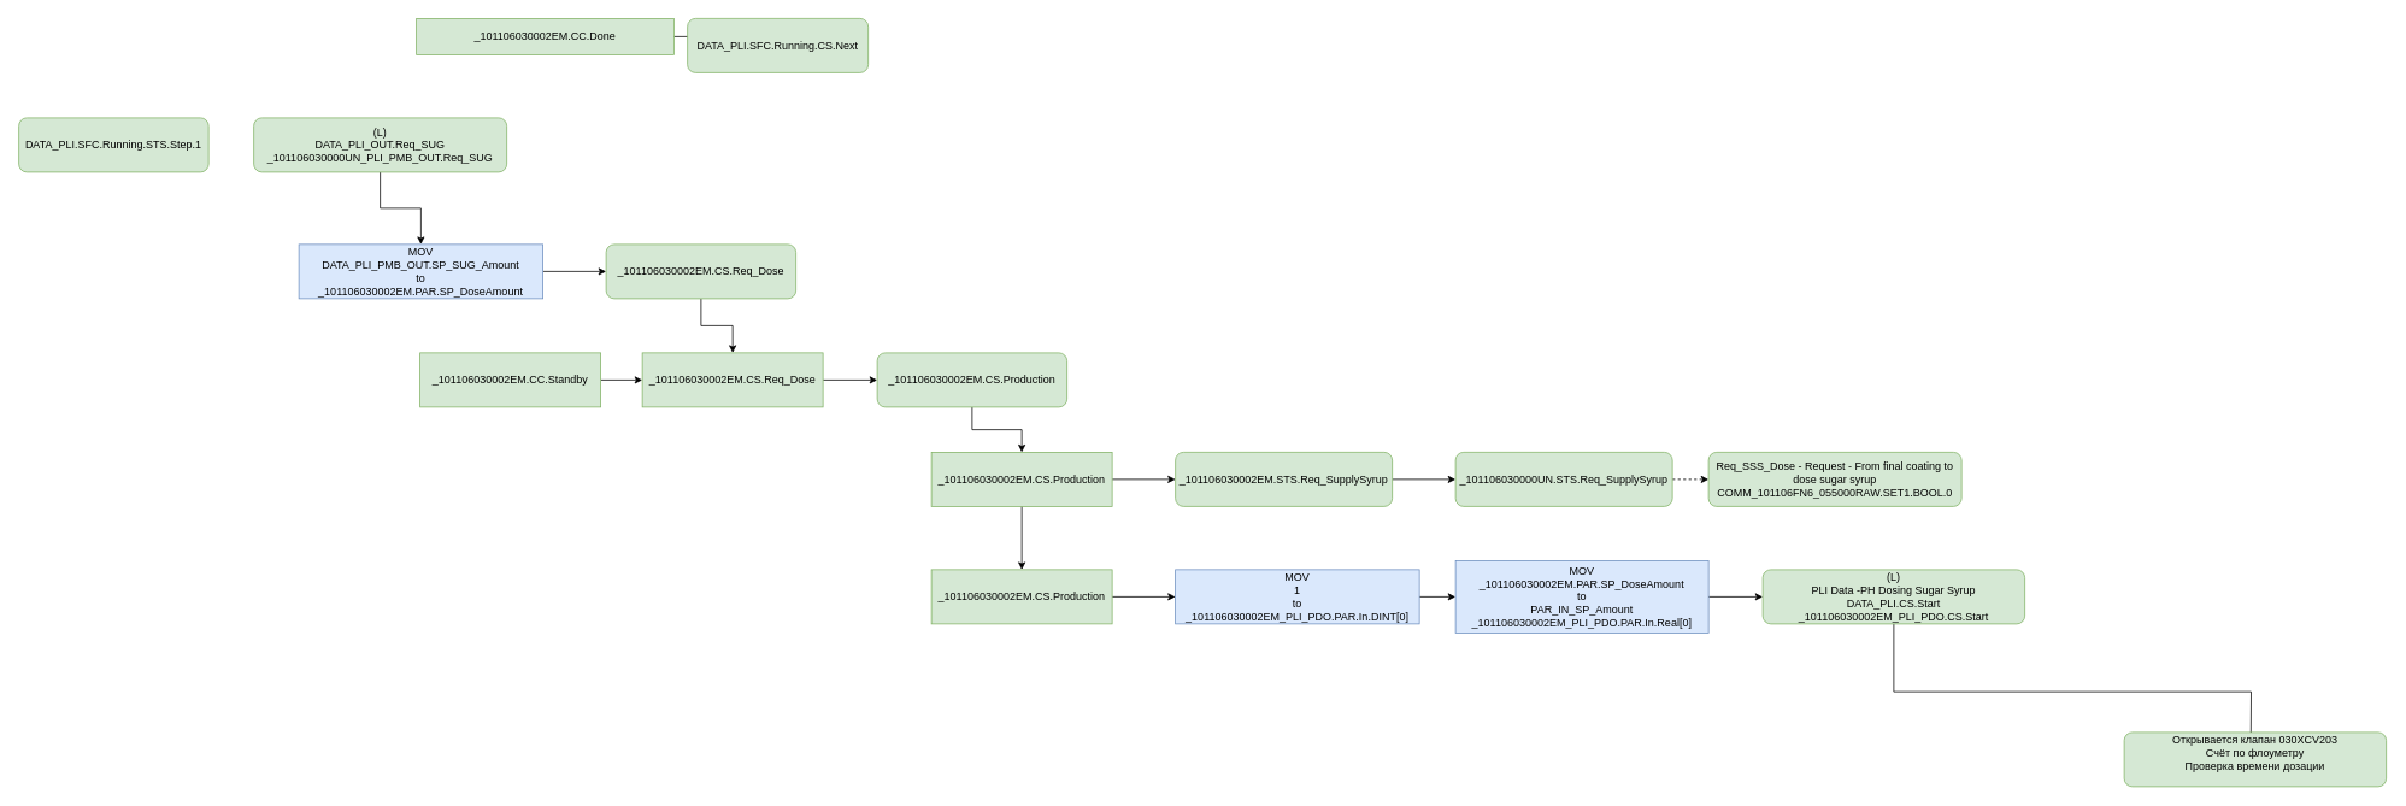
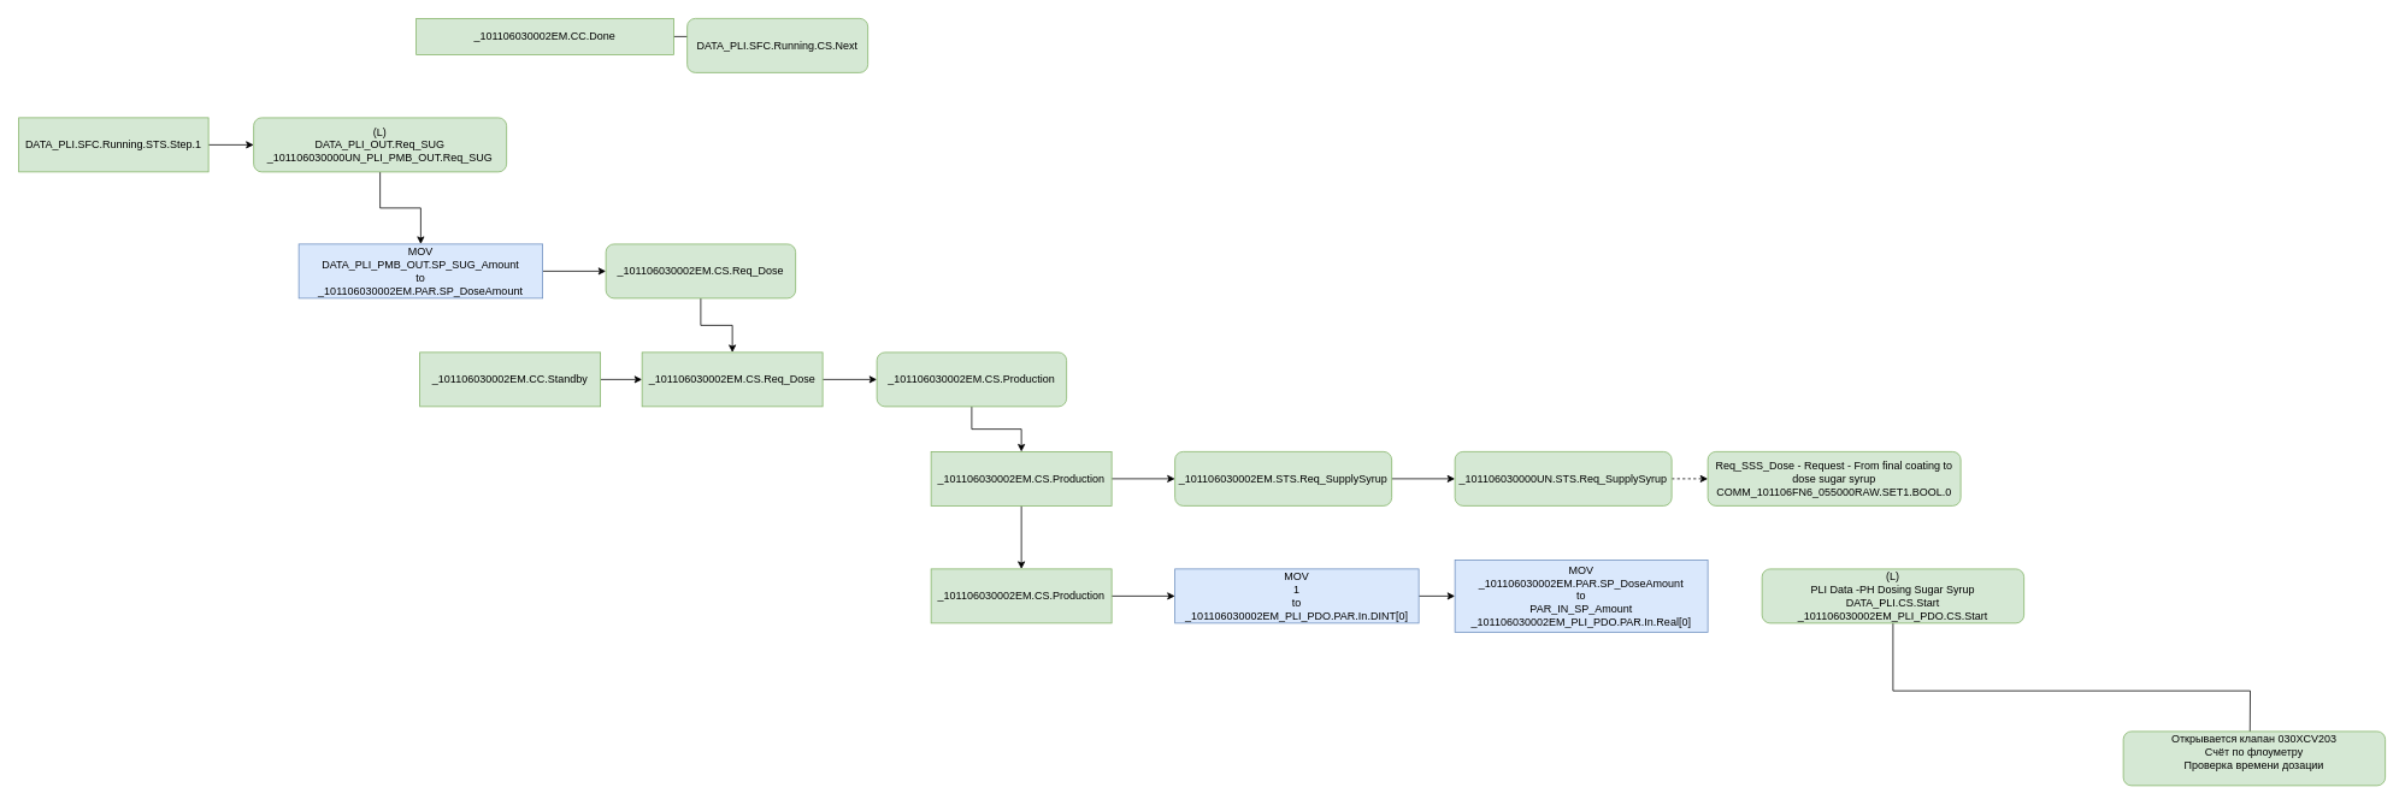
- <mxCell id="8" value="DATA_PLI.SFC.Running.STS.Step.1" style="whiteSpace=wrap;html=1;fillColor=#d5e8d4;strokeColor=#82b366;rounded=1;" vertex="1" parent="1"><mxGeometry x="20" y="130" width="210" height="60" as="geometry" /></mxCell>
+ <mxCell id="8" value="DATA_PLI.SFC.Running.STS.Step.1" style="rounded=0;whiteSpace=wrap;html=1;fillColor=#d5e8d4;strokeColor=#82b366;" vertex="1" parent="1"><mxGeometry x="20" y="130" width="210" height="60" as="geometry" /></mxCell>
+ <mxCell id="7" style="edgeStyle=orthogonalEdgeStyle;rounded=0;orthogonalLoop=1;jettySize=auto;html=1;exitX=1;exitY=0.5;exitDx=0;exitDy=0;entryX=0;entryY=0.5;entryDx=0;entryDy=0;" edge="1" parent="1" source="8" target="3"><mxGeometry relative="1" as="geometry" /></mxCell>
- <mxCell id="28" style="edgeStyle=orthogonalEdgeStyle;rounded=0;orthogonalLoop=1;jettySize=auto;html=1;exitX=1;exitY=0.5;exitDx=0;exitDy=0;entryX=0;entryY=0.5;entryDx=0;entryDy=0;" edge="1" parent="1" source="29" target="31"><mxGeometry relative="1" as="geometry" /></mxCell>
